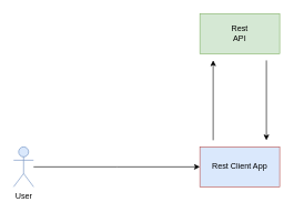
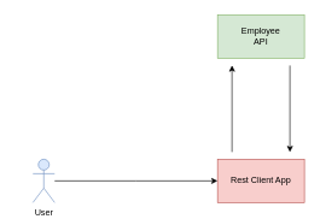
- <mxCell id="5" value="Rest&lt;br&gt;API" style="rounded=0;whiteSpace=wrap;html=1;fillColor=#d5e8d4;strokeColor=#82b366;" vertex="1" parent="1"><mxGeometry x="300" y="20" width="120" height="60" as="geometry" /></mxCell>
+ <mxCell id="5" value="Employee&lt;br&gt;API" style="rounded=0;whiteSpace=wrap;html=1;fillColor=#d5e8d4;strokeColor=#82b366;" vertex="1" parent="1"><mxGeometry x="300" y="20" width="120" height="60" as="geometry" /></mxCell>
- <mxCell id="3" value="User" style="shape=umlActor;verticalLabelPosition=bottom;verticalAlign=top;html=1;outlineConnect=0;fillColor=#dae8fc;strokeColor=#6c8ebf;" parent="1" vertex="1"><mxGeometry x="20" y="220" width="30" height="60" as="geometry" /></mxCell>
+ <mxCell id="3" value="User" style="shape=umlActor;verticalLabelPosition=bottom;verticalAlign=top;html=1;outlineConnect=0;fillColor=#dae8fc;strokeColor=#6c8ebf;" parent="1" vertex="1"><mxGeometry x="45" y="220" width="30" height="60" as="geometry" /></mxCell>
- <mxCell id="4" value="Rest Client App" style="rounded=0;whiteSpace=wrap;html=1;fillColor=#dae8fc;strokeColor=#b85450;" vertex="1" parent="1"><mxGeometry x="300" y="220" width="120" height="60" as="geometry" /></mxCell>
+ <mxCell id="4" value="Rest Client App" style="rounded=0;whiteSpace=wrap;html=1;fillColor=#f8cecc;strokeColor=#b85450;" vertex="1" parent="1"><mxGeometry x="300" y="220" width="120" height="60" as="geometry" /></mxCell>
